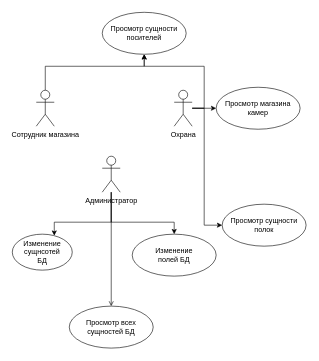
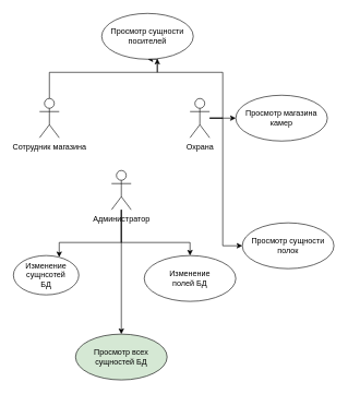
- <mxCell id="14" value="Просмотр сущности&lt;br&gt;посителей" style="ellipse;whiteSpace=wrap;html=1;" parent="1" vertex="1"><mxGeometry x="170" y="20" width="140" height="70" as="geometry" /></mxCell>
+ <mxCell id="14" value="Просмотр сущности&lt;br&gt;посителей" style="ellipse;whiteSpace=wrap;html=1;" parent="1" vertex="1"><mxGeometry x="155" y="20" width="140" height="70" as="geometry" /></mxCell>
- <mxCell id="8" style="edgeStyle=orthogonalEdgeStyle;rounded=0;orthogonalLoop=1;jettySize=auto;html=1;endArrow=open;" parent="1" source="11" target="15" edge="1"><mxGeometry relative="1" as="geometry" /></mxCell>
+ <mxCell id="8" style="edgeStyle=orthogonalEdgeStyle;rounded=0;orthogonalLoop=1;jettySize=auto;html=1;" parent="1" source="11" target="15" edge="1"><mxGeometry relative="1" as="geometry" /></mxCell>
- <mxCell id="15" value="Просмотр всех&lt;br&gt;сущностей БД" style="ellipse;whiteSpace=wrap;html=1;" parent="1" vertex="1"><mxGeometry x="115" y="510" width="140" height="70" as="geometry" /></mxCell>
+ <mxCell id="15" value="Просмотр всех&lt;br&gt;сущностей БД" style="ellipse;whiteSpace=wrap;html=1;fillColor=#d5e8d4;" parent="1" vertex="1"><mxGeometry x="115" y="510" width="140" height="70" as="geometry" /></mxCell>
